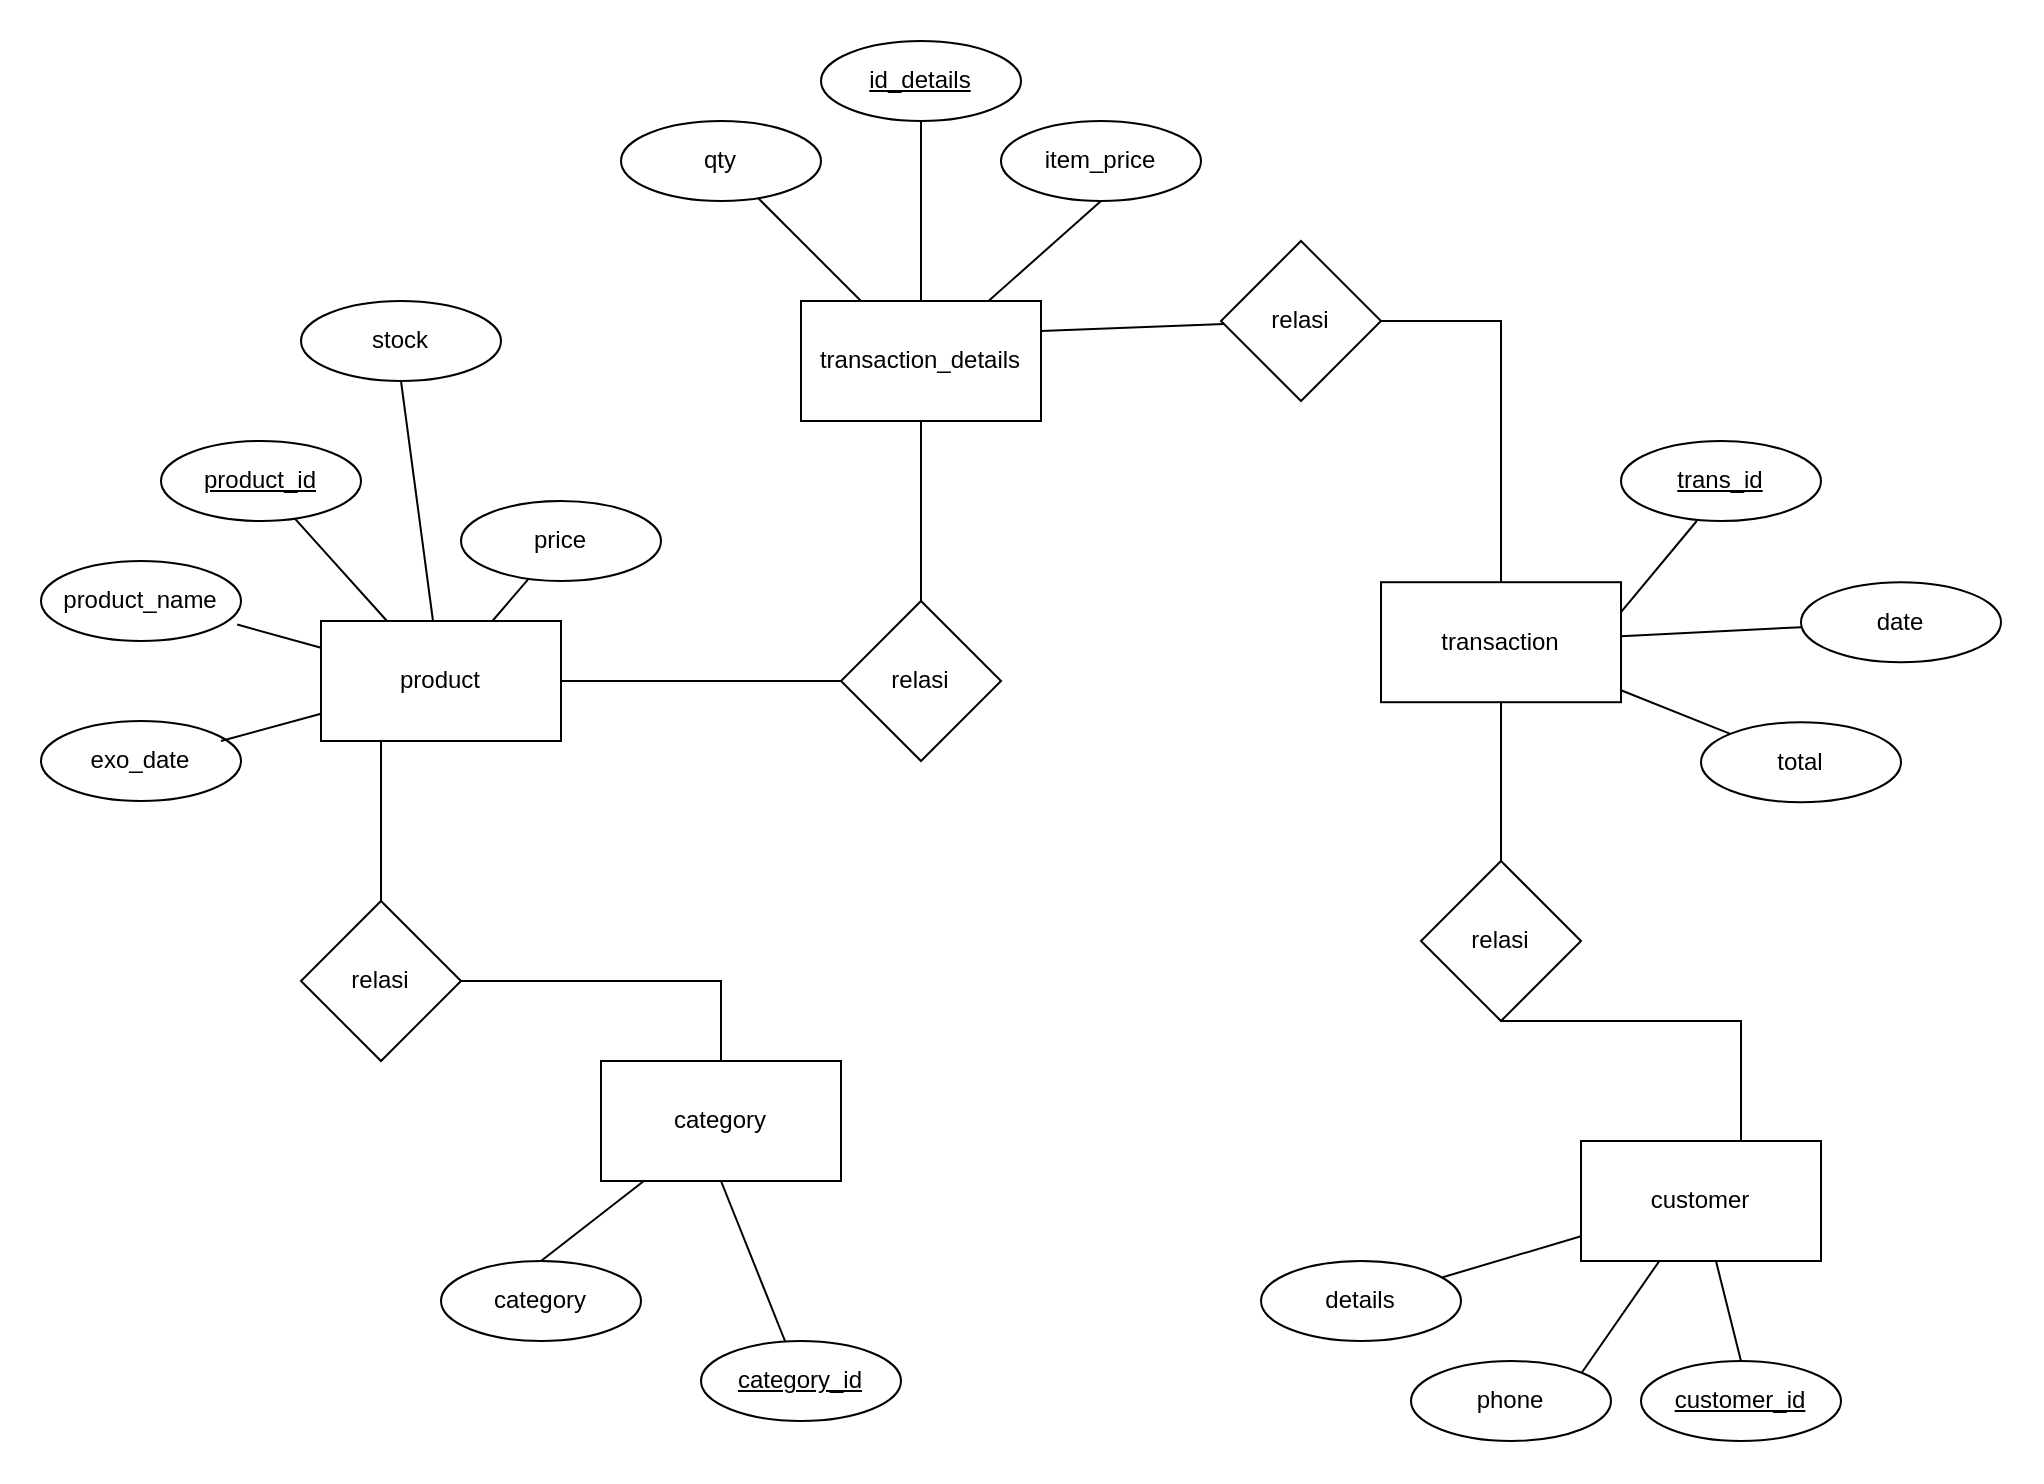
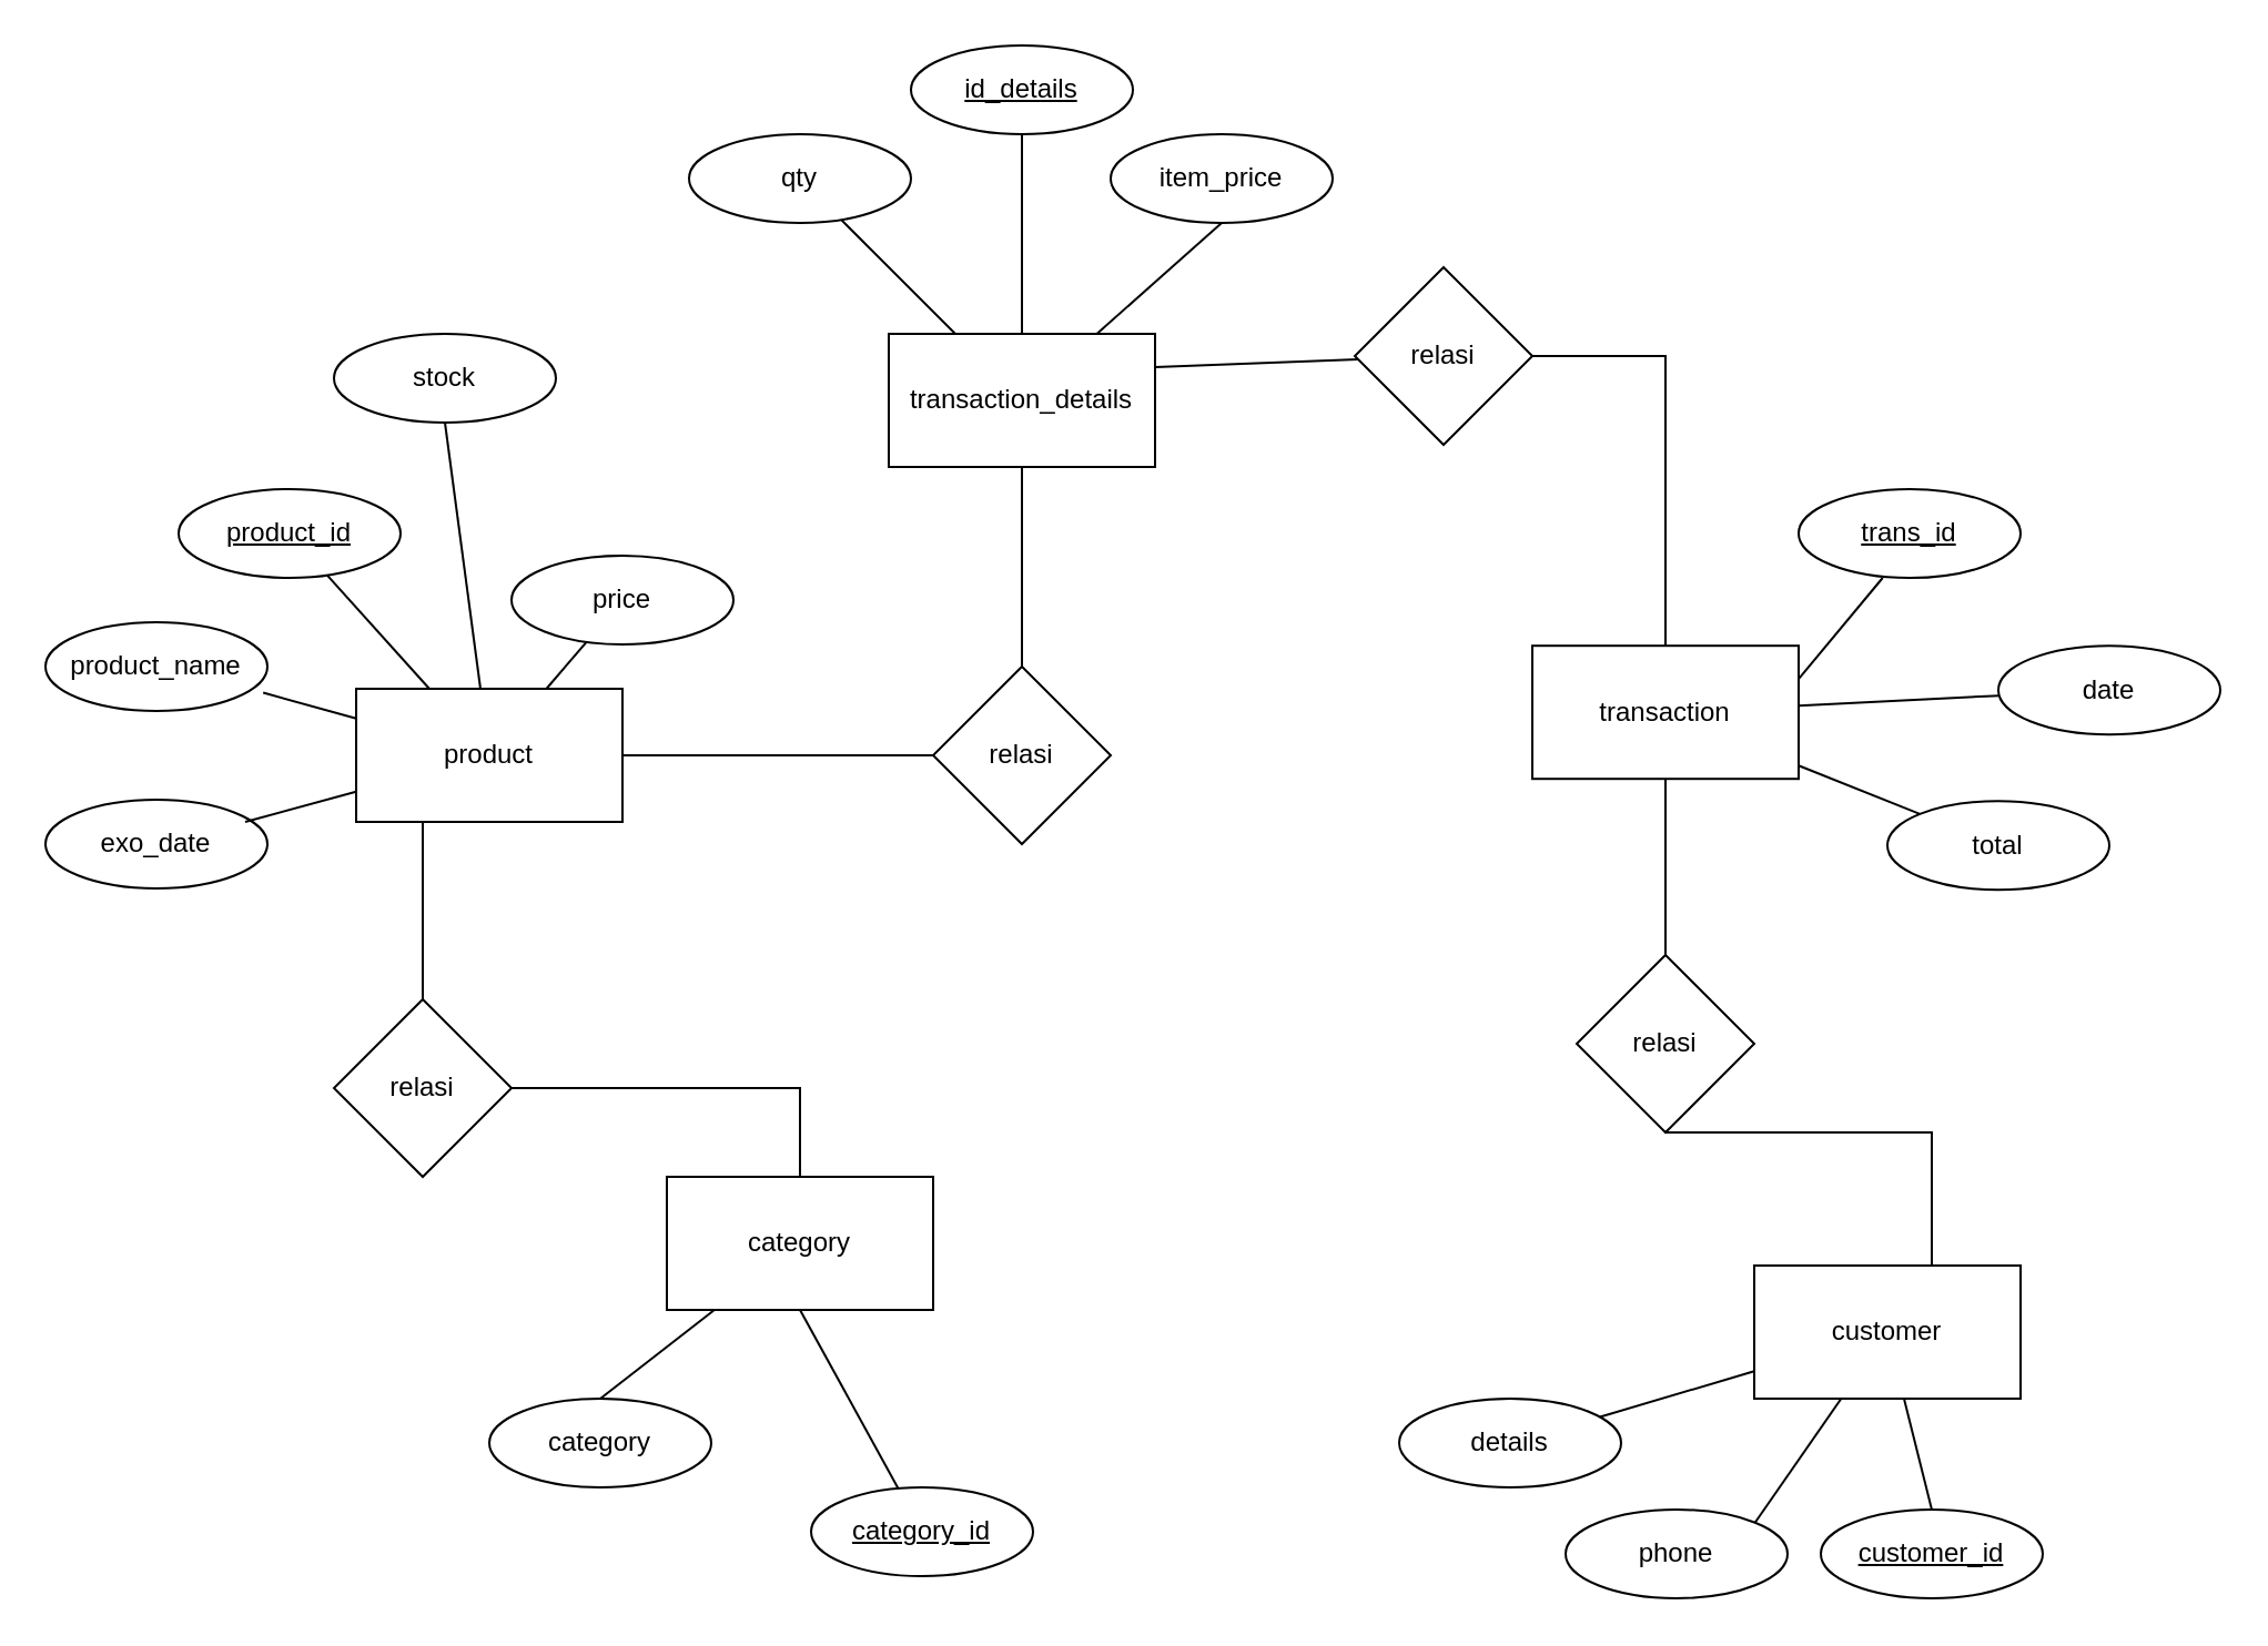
- <mxCell id="9" value="category_id" style="ellipse;whiteSpace=wrap;html=1;align=center;fontStyle=4;" vertex="1" parent="1"><mxGeometry x="350" y="670" width="100" height="40" as="geometry" /></mxCell>
+ <mxCell id="9" value="category_id" style="ellipse;whiteSpace=wrap;html=1;align=center;fontStyle=4;" vertex="1" parent="1"><mxGeometry x="365" y="670" width="100" height="40" as="geometry" /></mxCell>
